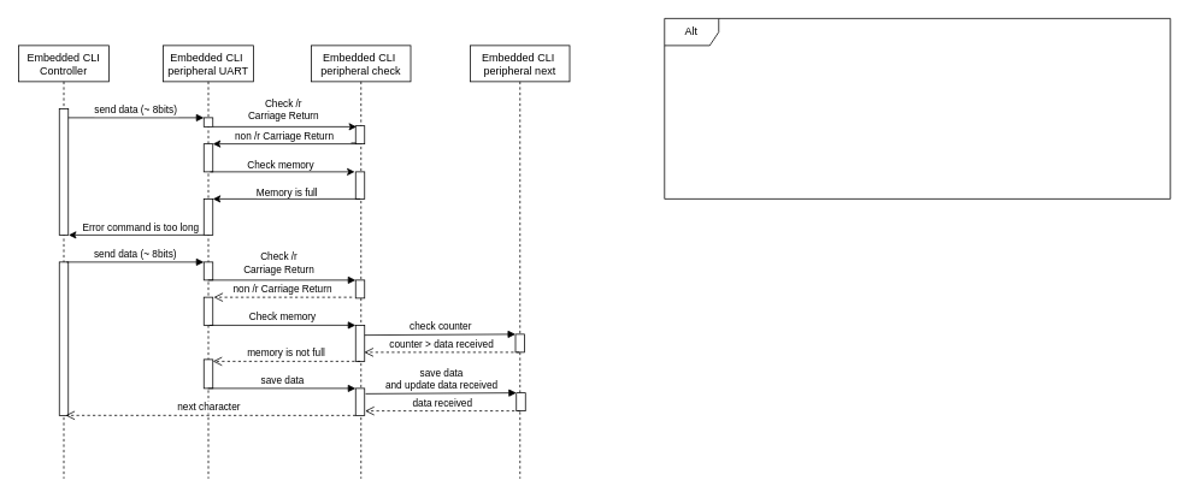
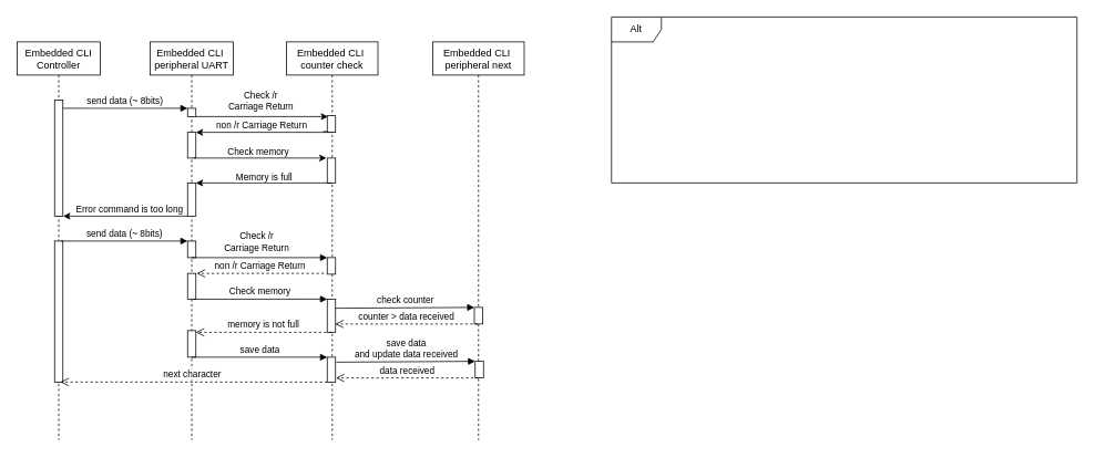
- <mxCell id="15" value="Embedded CLI &#10;peripheral check" style="shape=umlLifeline;perimeter=lifelinePerimeter;container=1;collapsible=0;recursiveResize=0;rounded=0;shadow=0;strokeWidth=1;" vertex="1" parent="1"><mxGeometry x="344" y="50" width="110" height="480" as="geometry" /></mxCell>
+ <mxCell id="15" value="Embedded CLI &#10;counter check" style="shape=umlLifeline;perimeter=lifelinePerimeter;container=1;collapsible=0;recursiveResize=0;rounded=0;shadow=0;strokeWidth=1;" vertex="1" parent="1"><mxGeometry x="344" y="50" width="110" height="480" as="geometry" /></mxCell>
